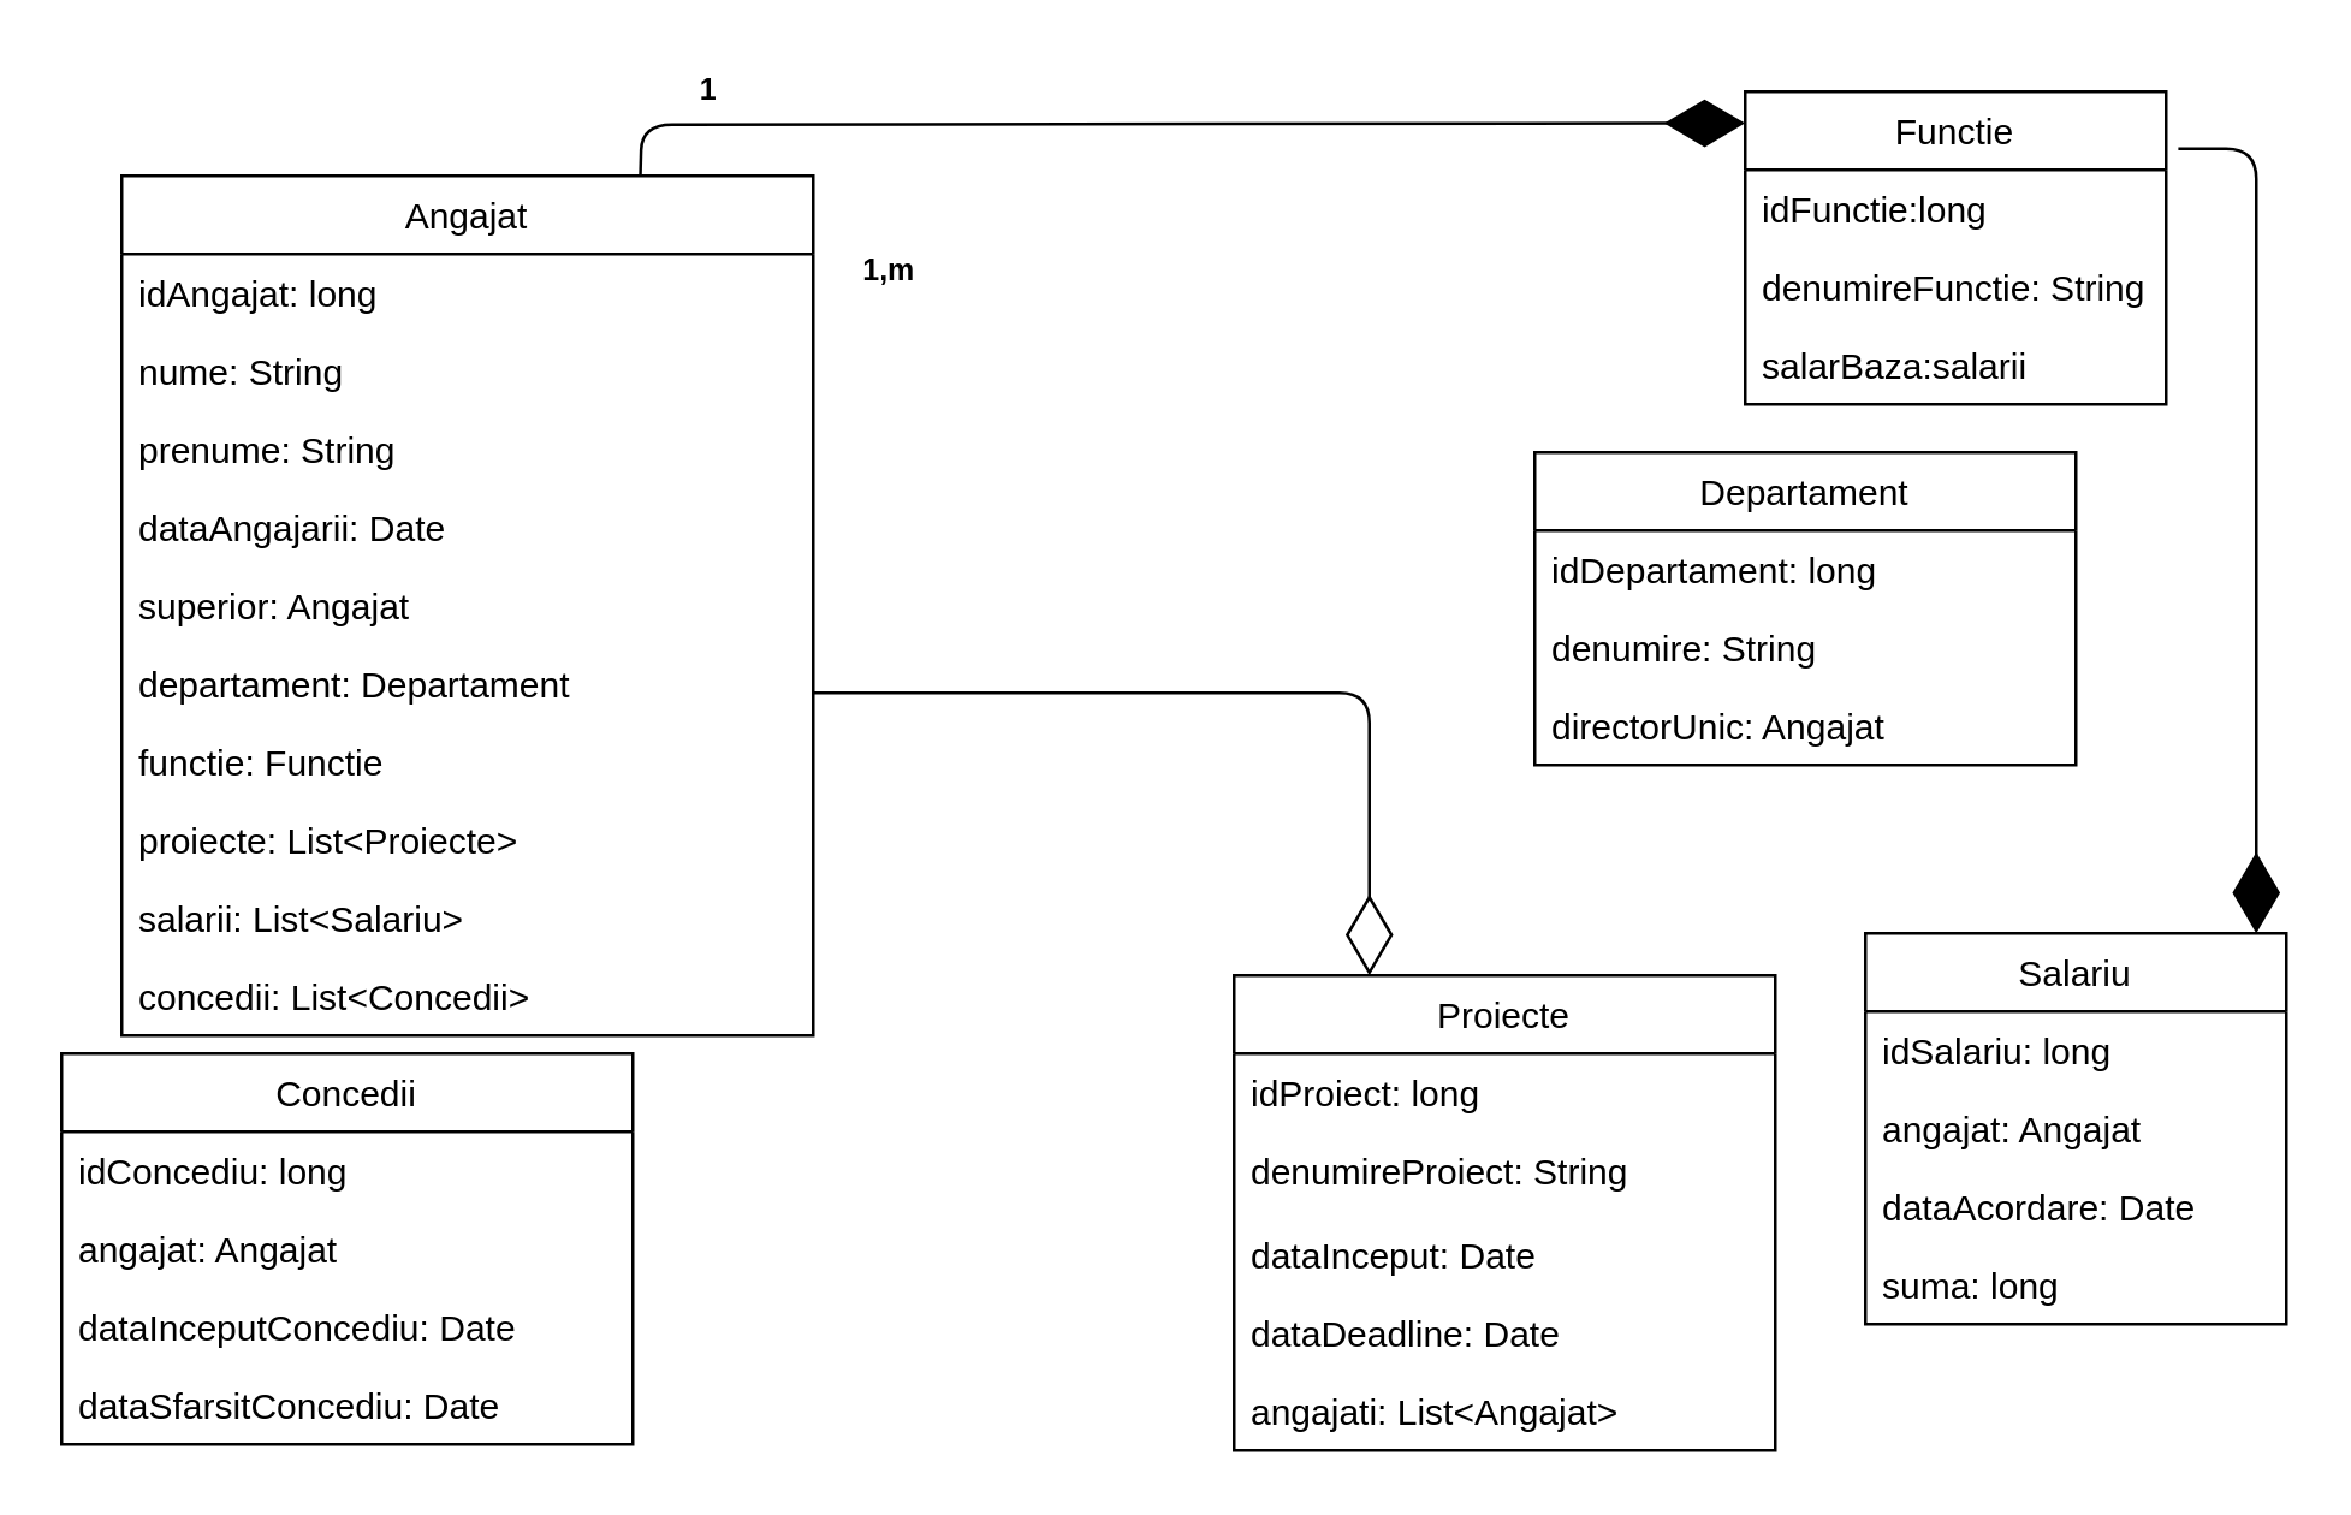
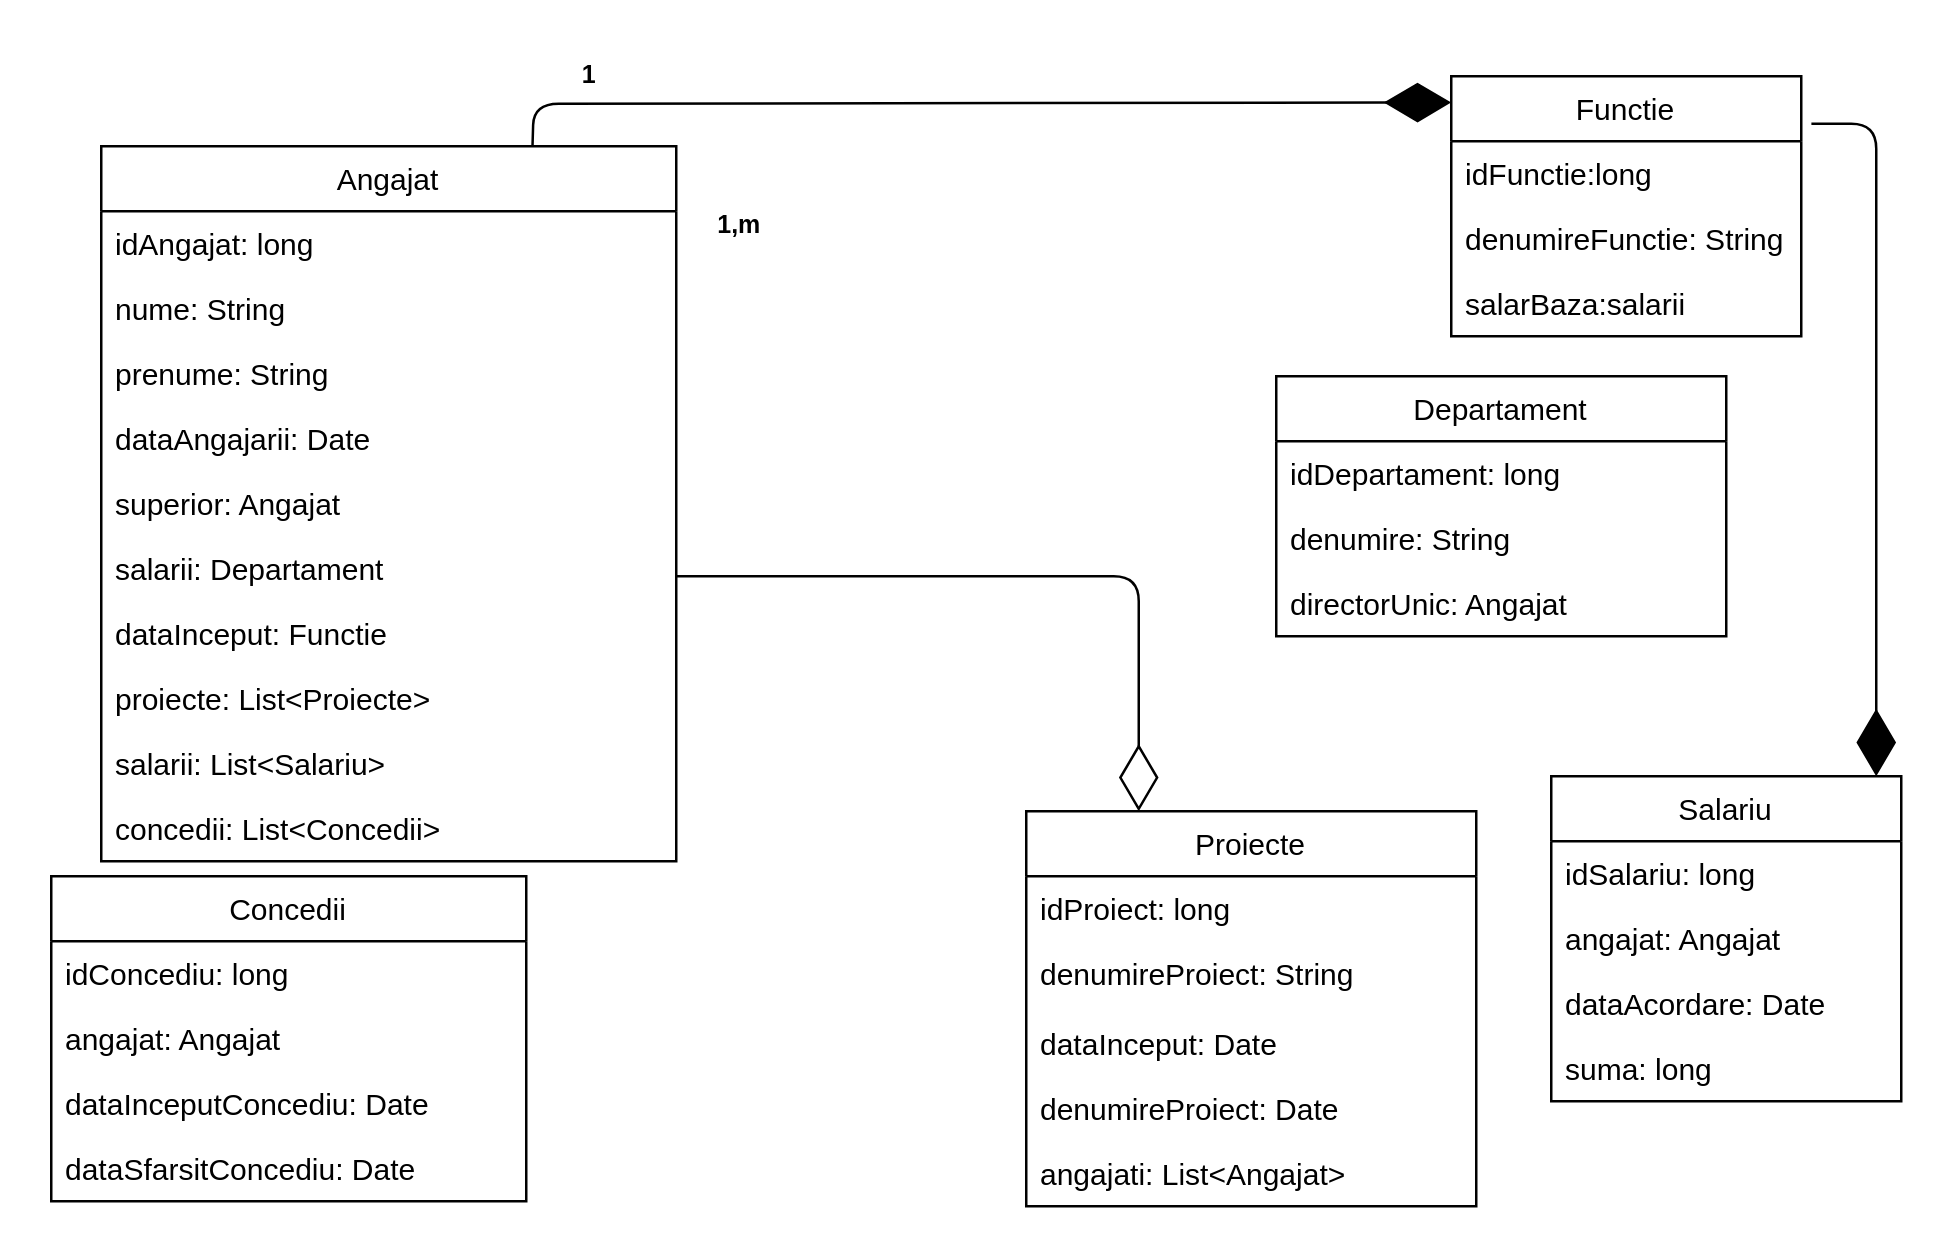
- <mxCell id="8" value="departament: Departament" style="text;strokeColor=none;fillColor=none;align=left;verticalAlign=top;spacingLeft=4;spacingRight=4;overflow=hidden;rotatable=0;points=[[0,0.5],[1,0.5]];portConstraint=eastwest;" vertex="1" parent="2"><mxGeometry y="156" width="230" height="26" as="geometry" /></mxCell>
+ <mxCell id="8" value="salarii: Departament" style="text;strokeColor=none;fillColor=none;align=left;verticalAlign=top;spacingLeft=4;spacingRight=4;overflow=hidden;rotatable=0;points=[[0,0.5],[1,0.5]];portConstraint=eastwest;" vertex="1" parent="2"><mxGeometry y="156" width="230" height="26" as="geometry" /></mxCell>
- <mxCell id="9" value="functie: Functie" style="text;strokeColor=none;fillColor=none;align=left;verticalAlign=top;spacingLeft=4;spacingRight=4;overflow=hidden;rotatable=0;points=[[0,0.5],[1,0.5]];portConstraint=eastwest;" vertex="1" parent="2"><mxGeometry y="182" width="230" height="26" as="geometry" /></mxCell>
+ <mxCell id="9" value="dataInceput: Functie" style="text;strokeColor=none;fillColor=none;align=left;verticalAlign=top;spacingLeft=4;spacingRight=4;overflow=hidden;rotatable=0;points=[[0,0.5],[1,0.5]];portConstraint=eastwest;" vertex="1" parent="2"><mxGeometry y="182" width="230" height="26" as="geometry" /></mxCell>
- <mxCell id="21" value="dataDeadline: Date" style="text;strokeColor=none;fillColor=none;align=left;verticalAlign=top;spacingLeft=4;spacingRight=4;overflow=hidden;rotatable=0;points=[[0,0.5],[1,0.5]];portConstraint=eastwest;" vertex="1" parent="17"><mxGeometry y="106" width="180" height="26" as="geometry" /></mxCell>
+ <mxCell id="21" value="denumireProiect: Date" style="text;strokeColor=none;fillColor=none;align=left;verticalAlign=top;spacingLeft=4;spacingRight=4;overflow=hidden;rotatable=0;points=[[0,0.5],[1,0.5]];portConstraint=eastwest;" vertex="1" parent="17"><mxGeometry y="106" width="180" height="26" as="geometry" /></mxCell>
